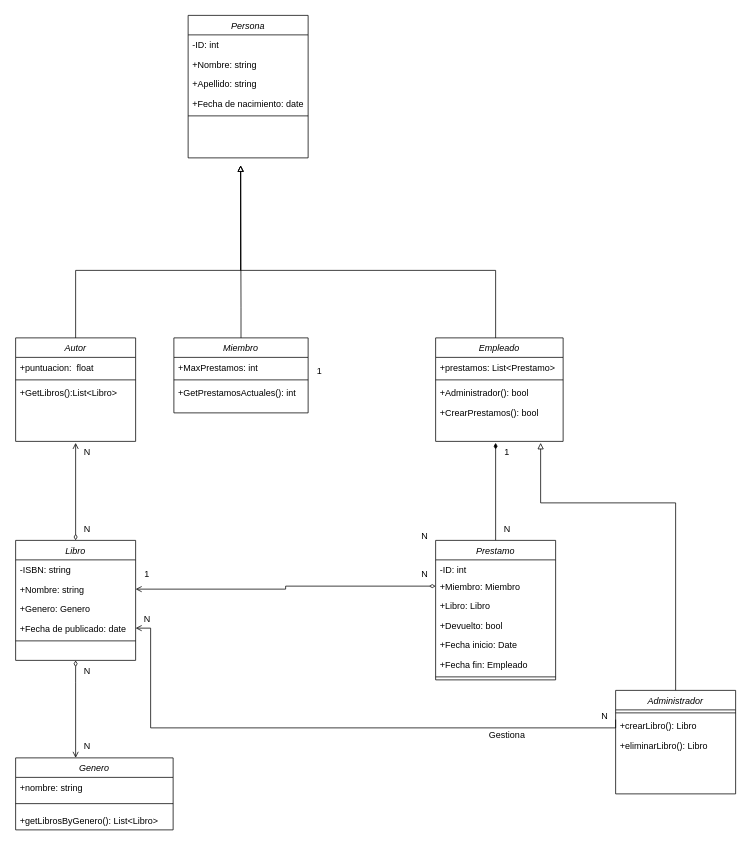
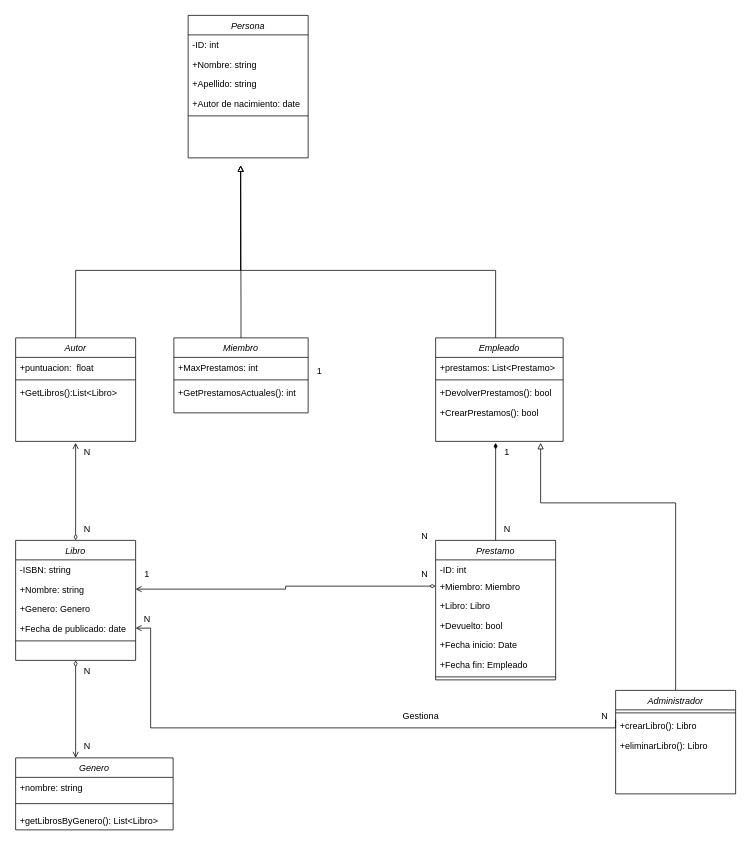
- <mxCell id="13" value="+Fecha de nacimiento: date" style="text;align=left;verticalAlign=top;spacingLeft=4;spacingRight=4;overflow=hidden;rotatable=0;points=[[0,0.5],[1,0.5]];portConstraint=eastwest;rounded=0;shadow=0;html=0;" vertex="1" parent="9"><mxGeometry y="104" width="160" height="26" as="geometry" /></mxCell>
+ <mxCell id="13" value="+Autor de nacimiento: date" style="text;align=left;verticalAlign=top;spacingLeft=4;spacingRight=4;overflow=hidden;rotatable=0;points=[[0,0.5],[1,0.5]];portConstraint=eastwest;rounded=0;shadow=0;html=0;" vertex="1" parent="9"><mxGeometry y="104" width="160" height="26" as="geometry" /></mxCell>
- <mxCell id="29" value="+Administrador(): bool" style="text;align=left;verticalAlign=top;spacingLeft=4;spacingRight=4;overflow=hidden;rotatable=0;points=[[0,0.5],[1,0.5]];portConstraint=eastwest;" vertex="1" parent="26"><mxGeometry y="60" width="170" height="26" as="geometry" /></mxCell>
+ <mxCell id="29" value="+DevolverPrestamos(): bool" style="text;align=left;verticalAlign=top;spacingLeft=4;spacingRight=4;overflow=hidden;rotatable=0;points=[[0,0.5],[1,0.5]];portConstraint=eastwest;" vertex="1" parent="26"><mxGeometry y="60" width="170" height="26" as="geometry" /></mxCell>
- <mxCell id="64" value="Gestiona" style="text;html=1;align=center;verticalAlign=middle;resizable=0;points=[];autosize=1;strokeColor=none;fillColor=none;" vertex="1" parent="1"><mxGeometry x="640" y="965" width="70" height="30" as="geometry" /></mxCell>
+ <mxCell id="64" value="Gestiona" style="text;html=1;align=center;verticalAlign=middle;resizable=0;points=[];autosize=1;strokeColor=none;fillColor=none;" vertex="1" parent="1"><mxGeometry x="525" y="940" width="70" height="30" as="geometry" /></mxCell>
